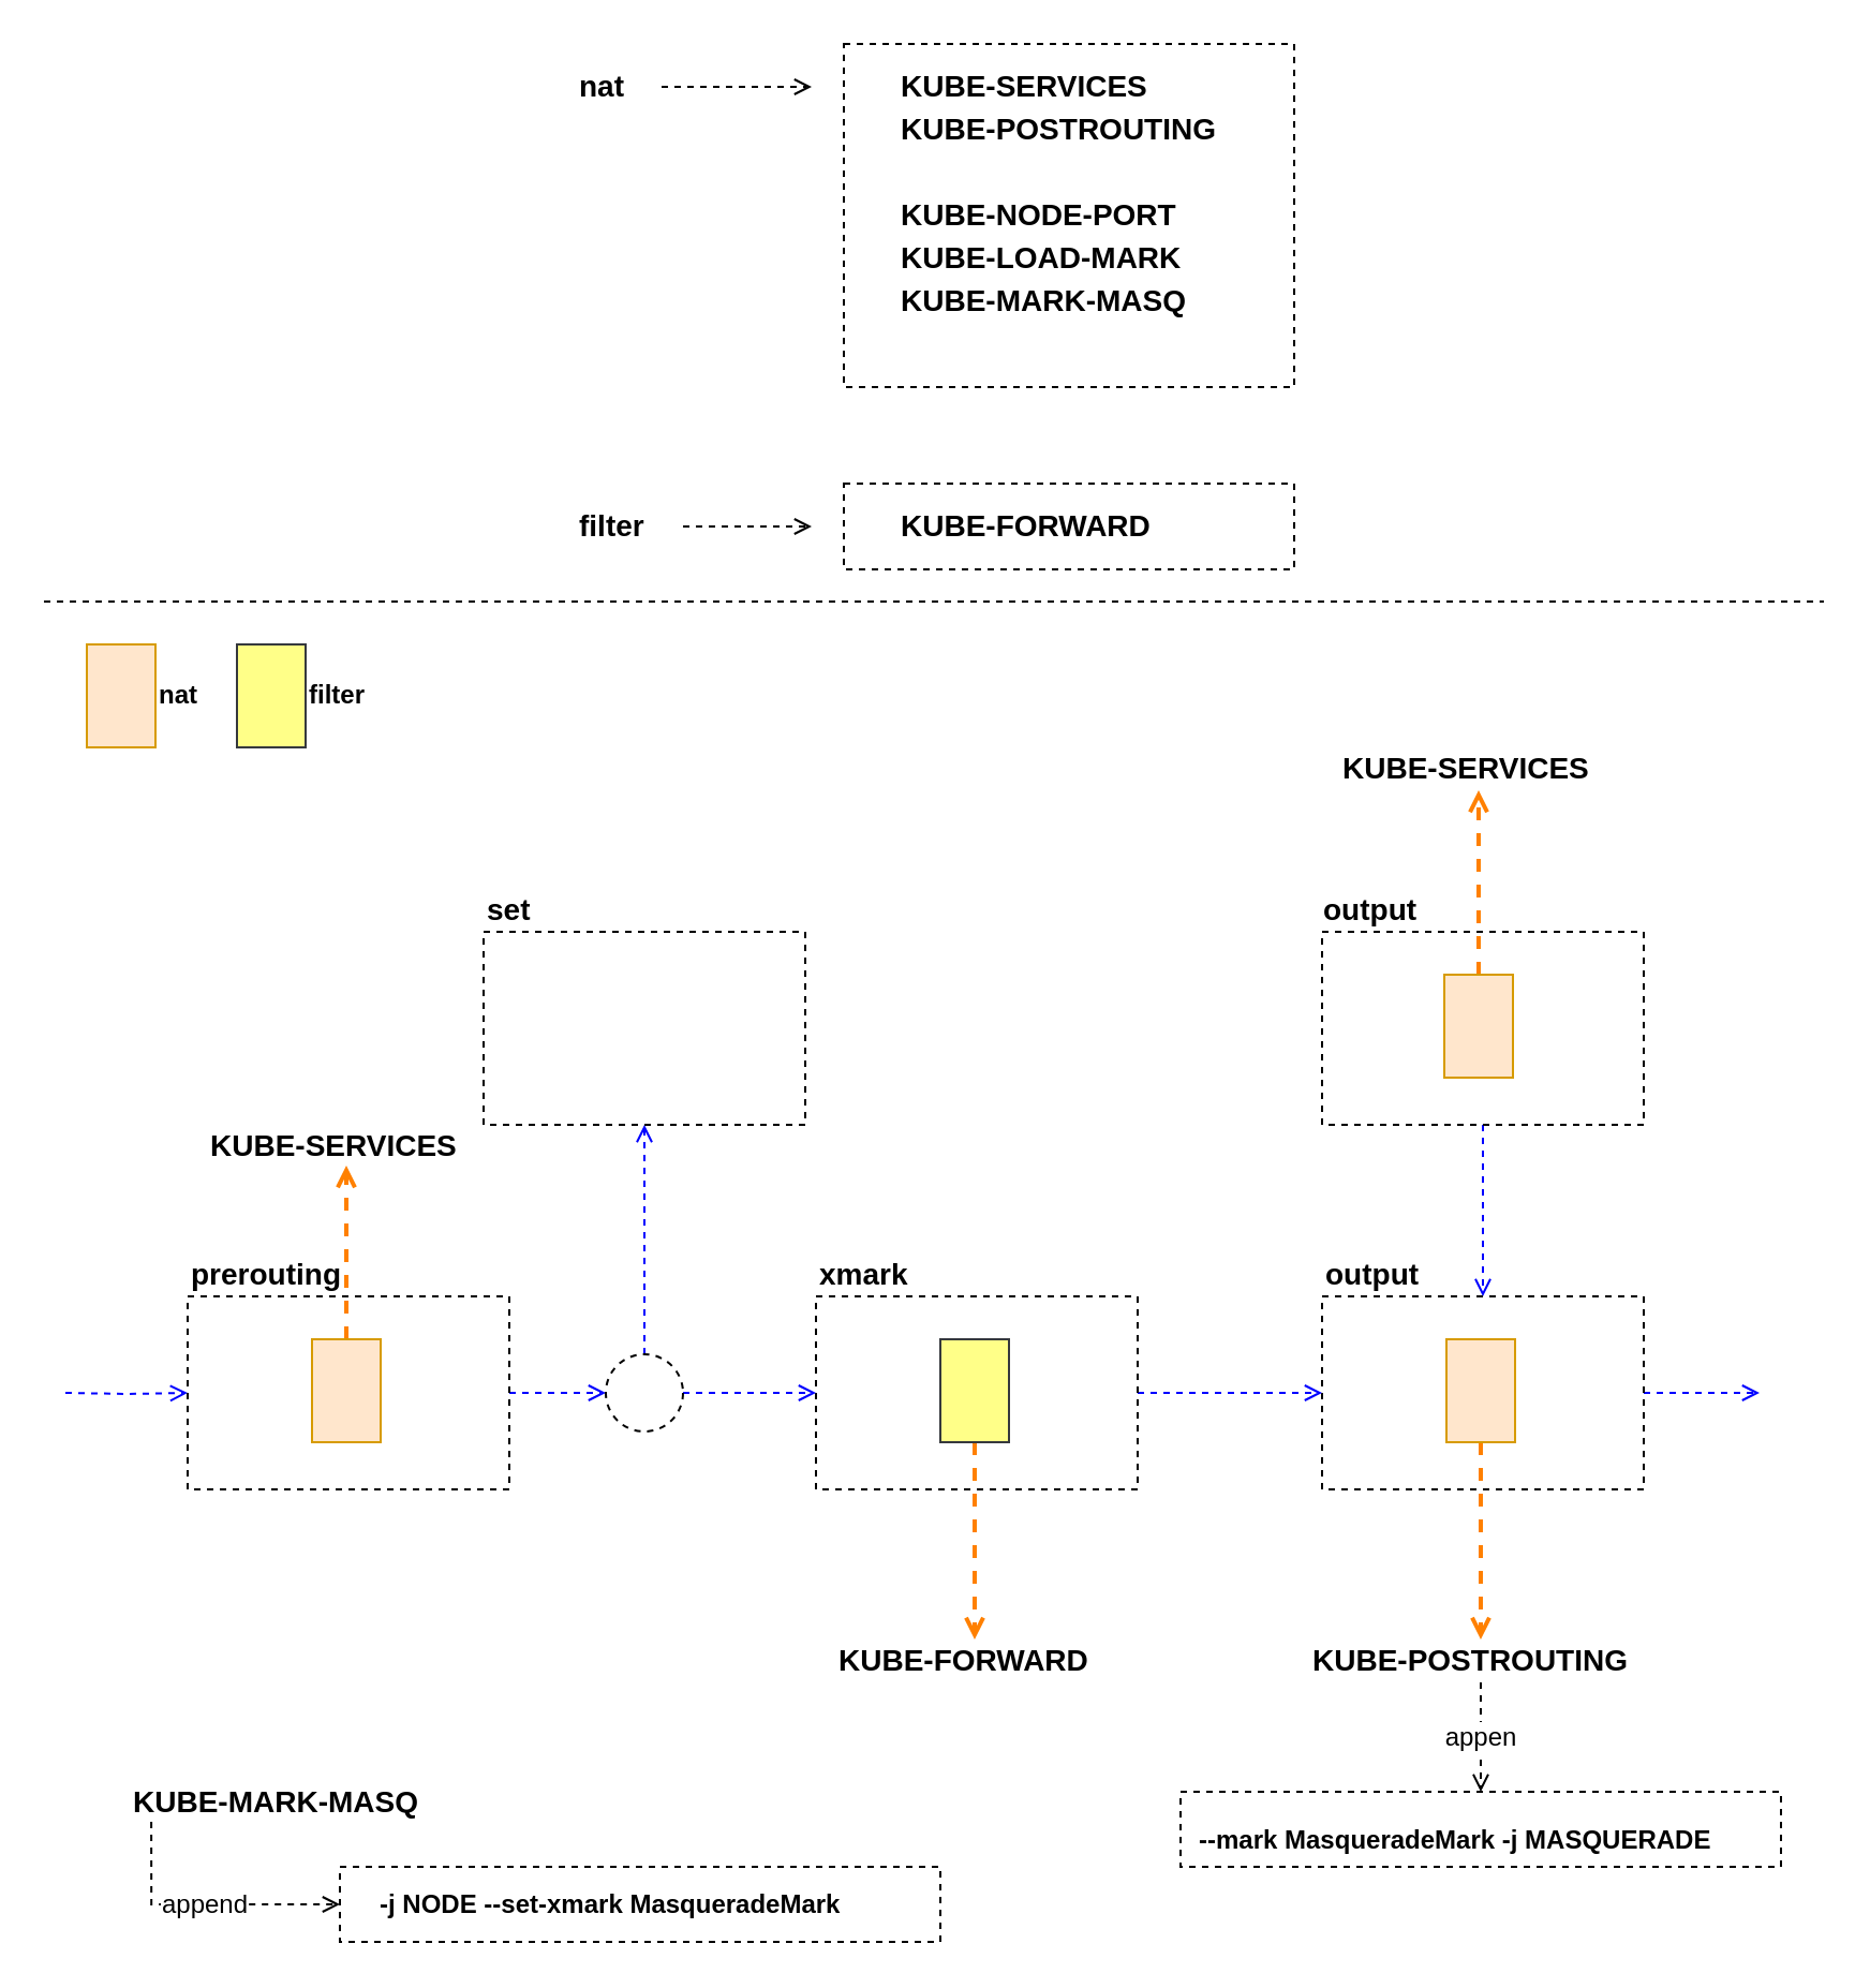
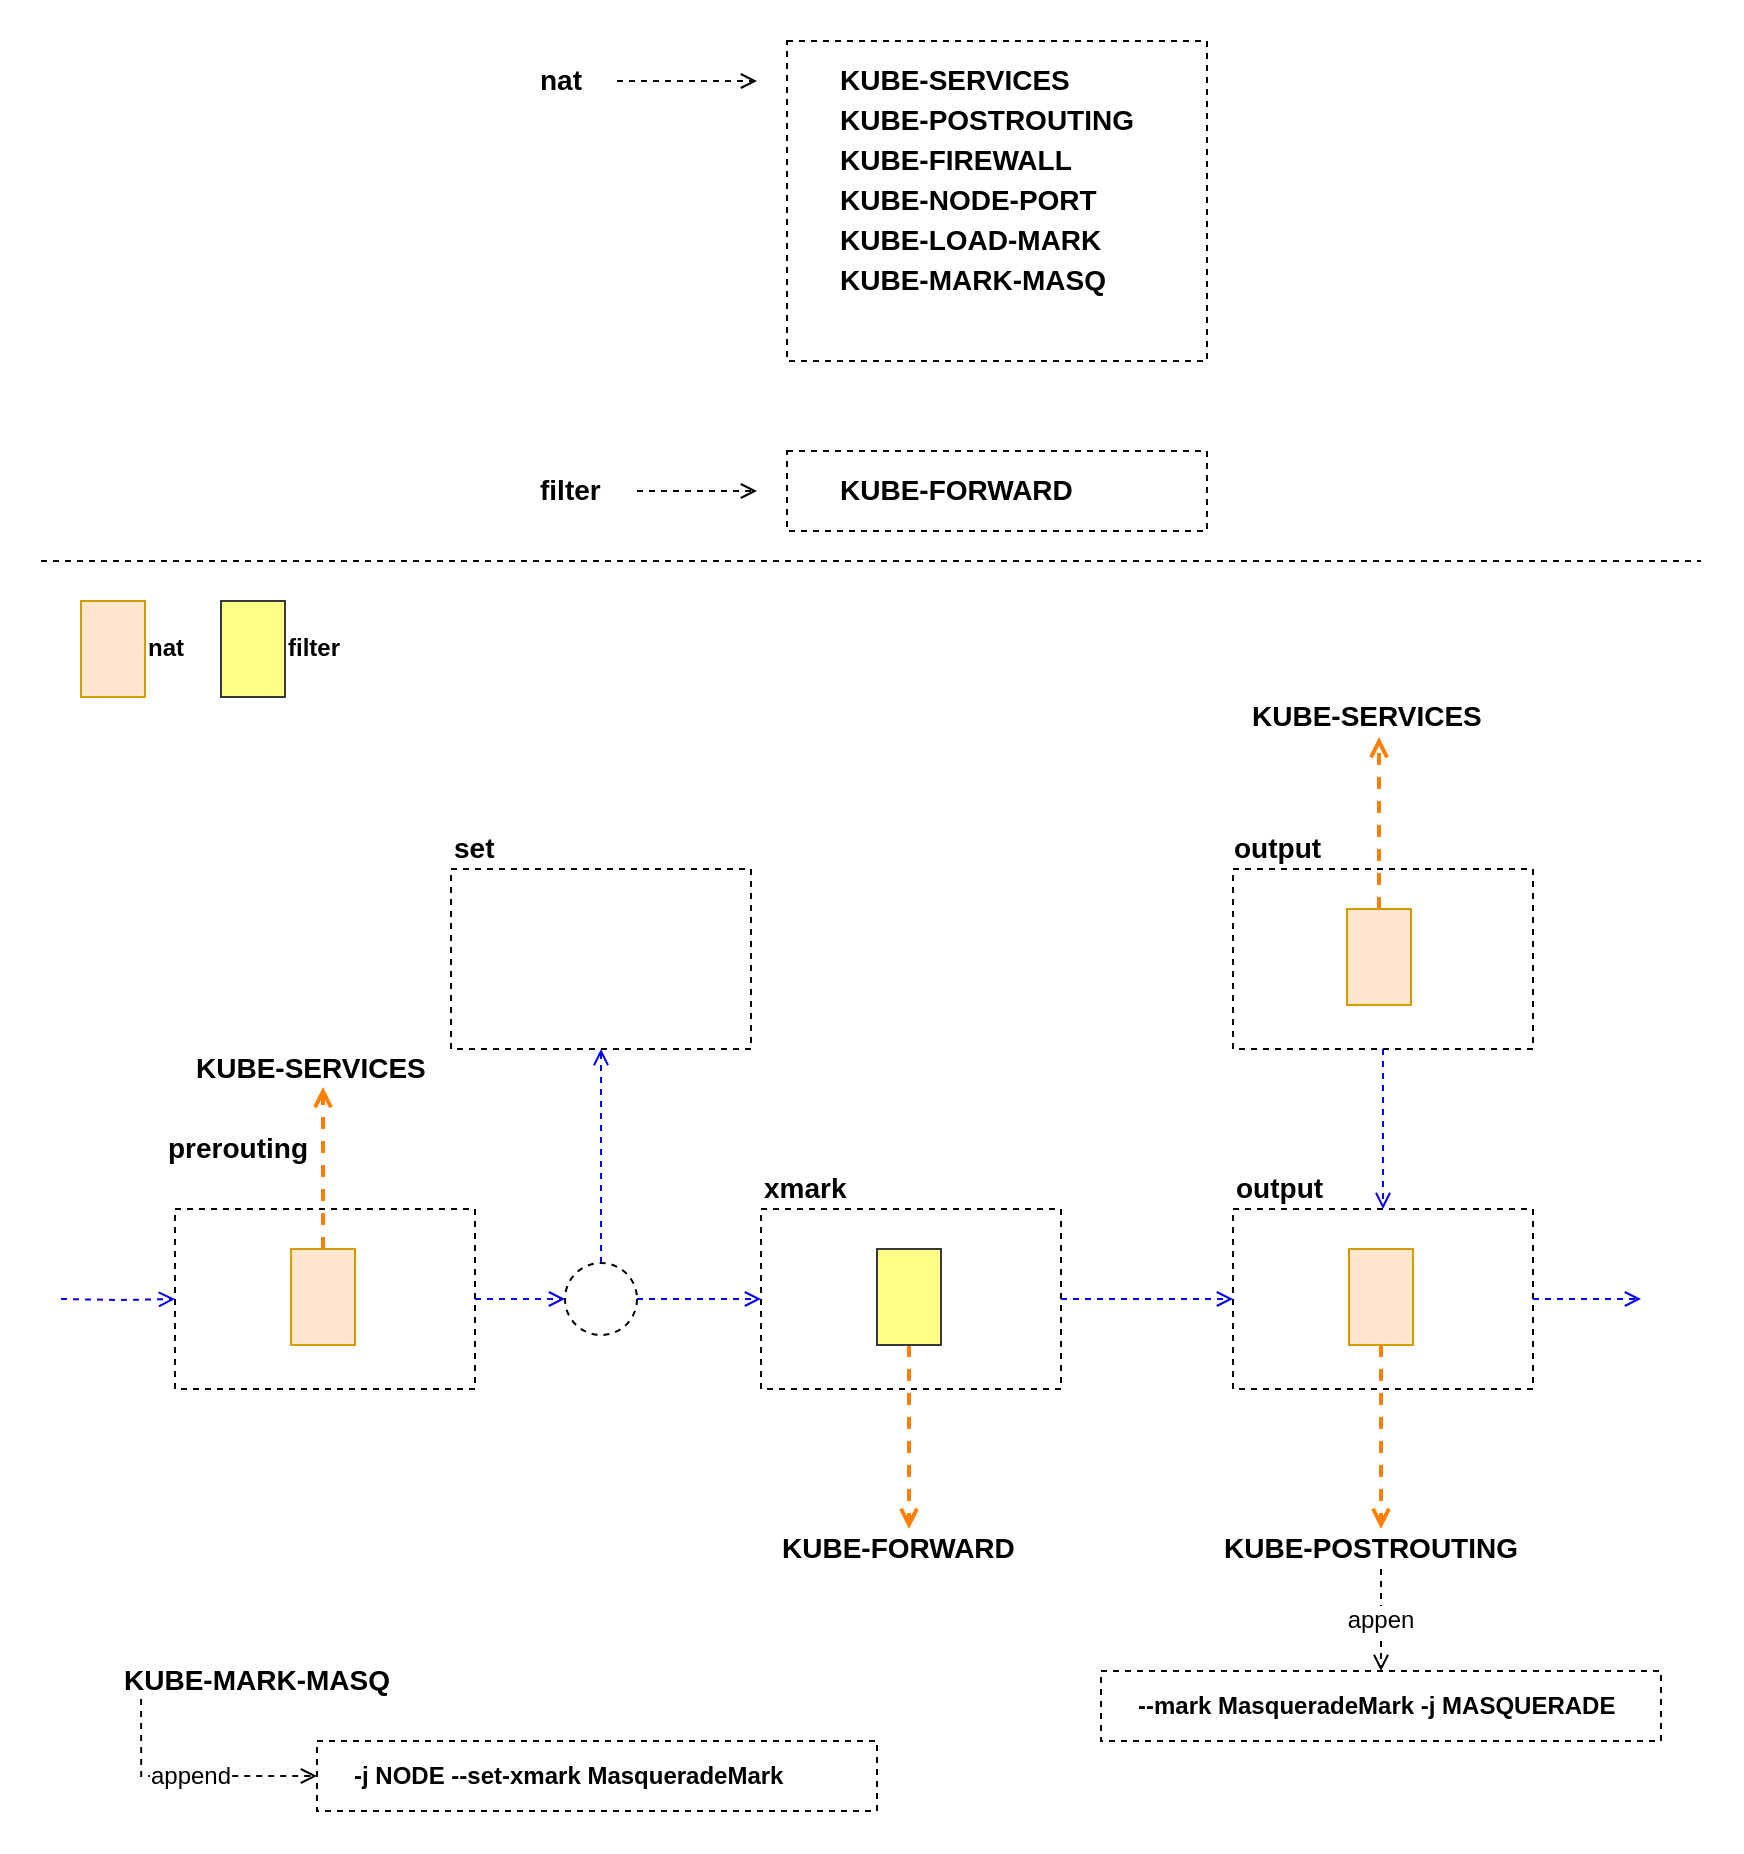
+ <mxCell id="13" value="KUBE-FIREWALL" style="text;html=1;align=left;verticalAlign=middle;resizable=0;points=[];autosize=1;fontSize=14;fontStyle=1" parent="1" vertex="1"><mxGeometry x="418" y="70" width="130" height="20" as="geometry" /></mxCell>
- <mxCell id="33" value="prerouting" style="text;html=1;align=left;verticalAlign=middle;resizable=0;points=[];autosize=1;fontSize=14;fontStyle=1" parent="1" vertex="1"><mxGeometry x="87" y="584" width="90" height="20" as="geometry" /></mxCell>
+ <mxCell id="33" value="prerouting" style="text;html=1;align=left;verticalAlign=middle;resizable=0;points=[];autosize=1;fontSize=14;fontStyle=1" parent="1" vertex="1"><mxGeometry x="82" y="564" width="90" height="20" as="geometry" /></mxCell>
- <mxCell id="53" value="--mark MasqueradeMark -j MASQUERADE" style="text;html=1;align=left;verticalAlign=middle;resizable=0;points=[];autosize=1;fontSize=12;fontStyle=1" parent="1" vertex="1"><mxGeometry x="557" y="847.5" width="250" height="20" as="geometry" /></mxCell>
+ <mxCell id="53" value="--mark MasqueradeMark -j MASQUERADE" style="text;html=1;align=left;verticalAlign=middle;resizable=0;points=[];autosize=1;fontSize=12;fontStyle=1" parent="1" vertex="1"><mxGeometry x="567" y="842.5" width="250" height="20" as="geometry" /></mxCell>
